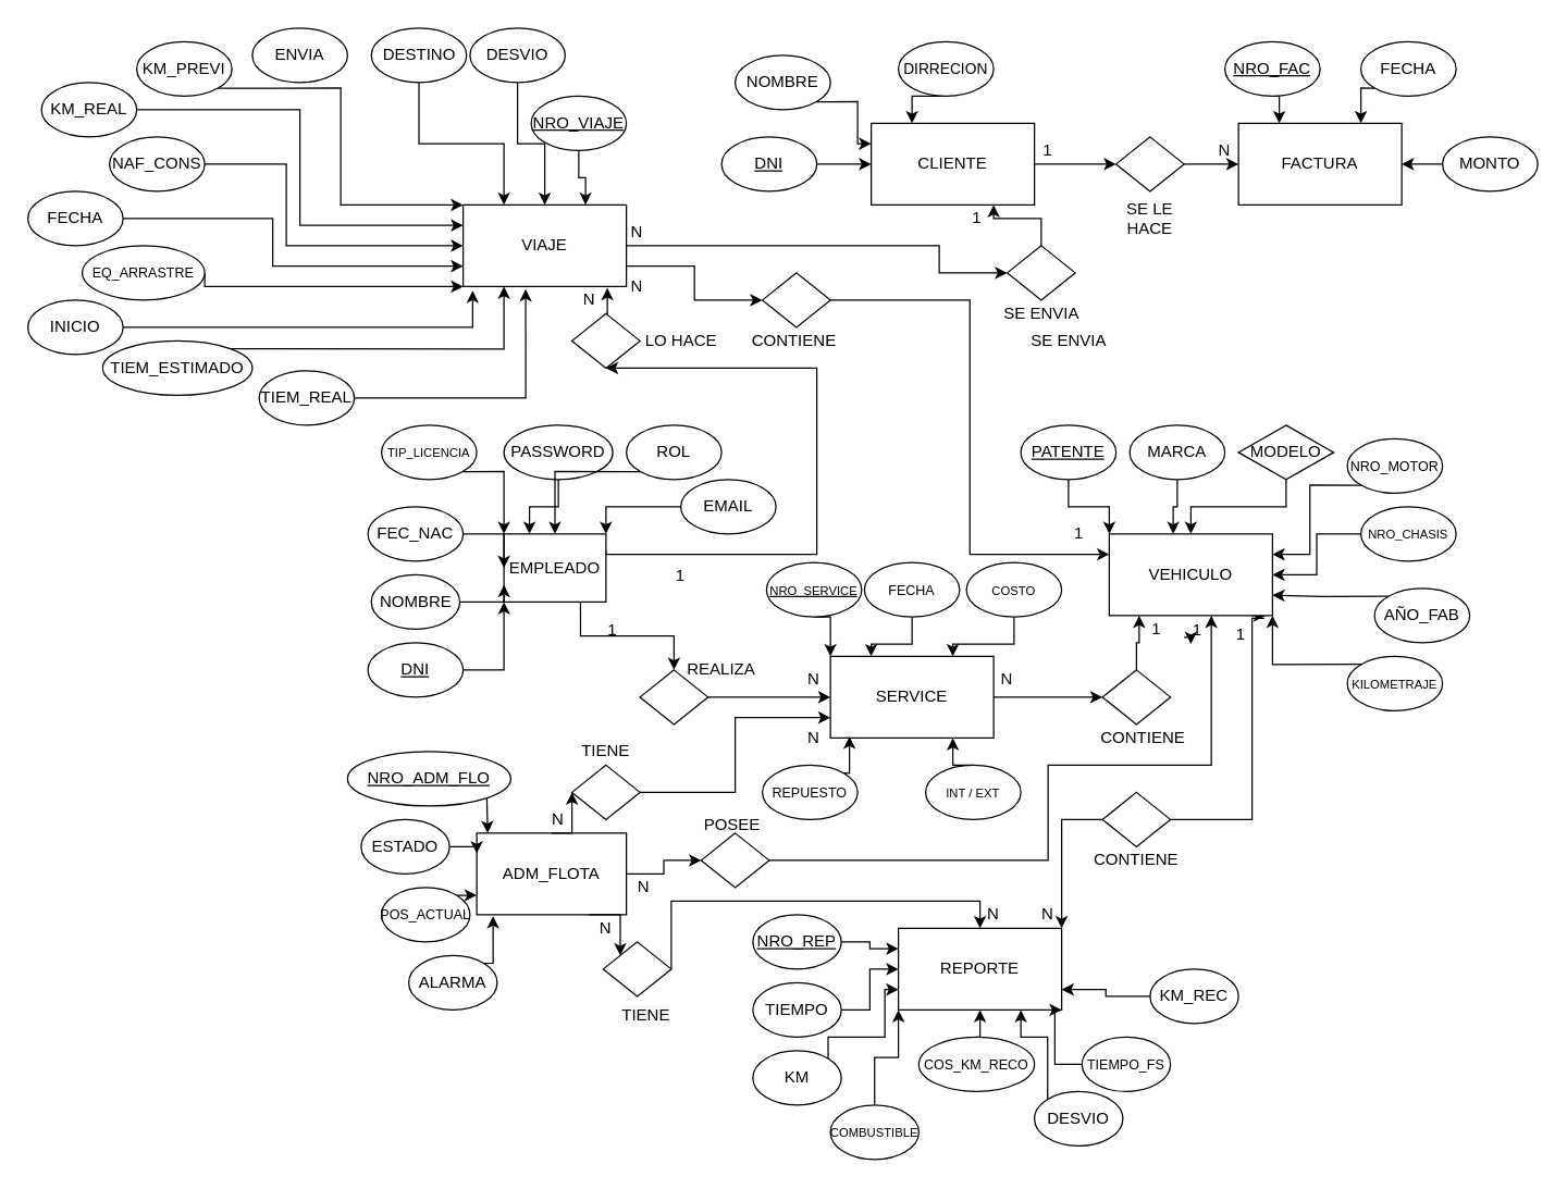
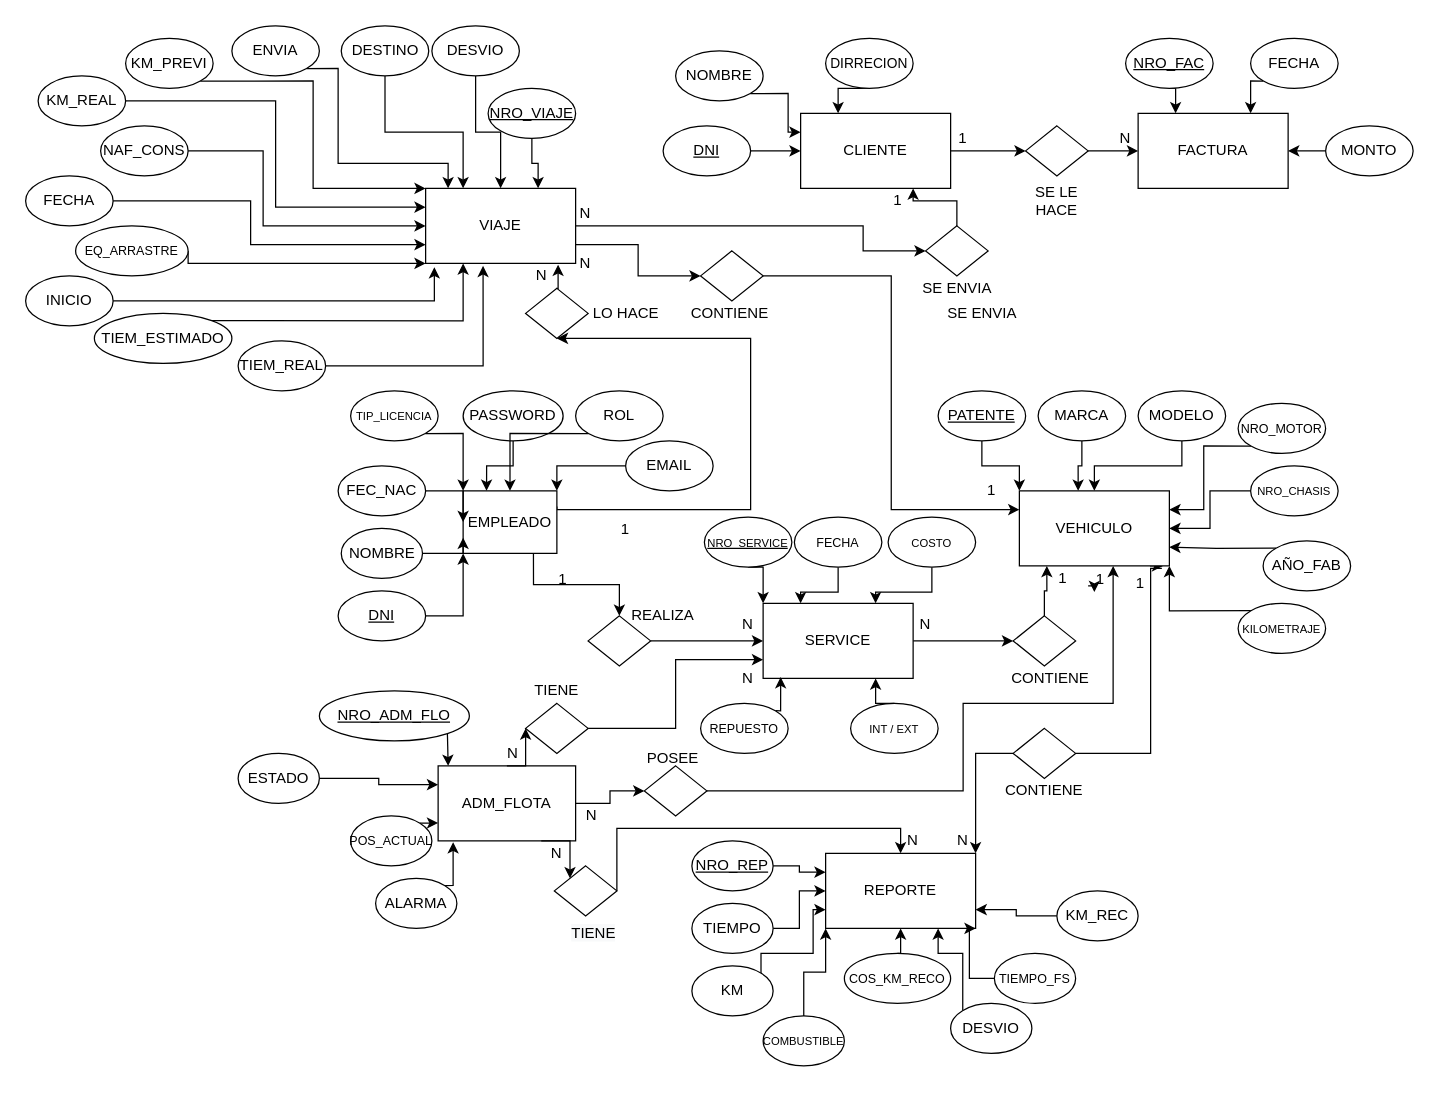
+ <mxCell id="149" style="edgeStyle=orthogonalEdgeStyle;rounded=0;orthogonalLoop=1;jettySize=auto;html=1;exitX=1;exitY=1;exitDx=0;exitDy=0;entryX=0.15;entryY=0;entryDx=0;entryDy=0;entryPerimeter=0;" edge="1" parent="1" source="150" target="130"><mxGeometry relative="1" as="geometry"><Array as="points"><mxPoint x="270" y="54" /><mxPoint x="270" y="130" /><mxPoint x="358" y="130" /></Array></mxGeometry></mxCell>
- <mxCell id="12" value="MODELO" style="rhombus;whiteSpace=wrap;html=1;" vertex="1" parent="1"><mxGeometry x="910" y="312" width="70" height="40" as="geometry" /></mxCell>
+ <mxCell id="12" value="MODELO" style="ellipse;whiteSpace=wrap;html=1;" vertex="1" parent="1"><mxGeometry x="910" y="312" width="70" height="40" as="geometry" /></mxCell>
- <mxCell id="97" value="ESTADO" style="ellipse;whiteSpace=wrap;html=1;direction=south;" vertex="1" parent="1"><mxGeometry x="265" y="602" width="65" height="40" as="geometry" /></mxCell>
+ <mxCell id="97" value="ESTADO" style="ellipse;whiteSpace=wrap;html=1;direction=south;" vertex="1" parent="1"><mxGeometry x="190" y="602" width="65" height="40" as="geometry" /></mxCell>
